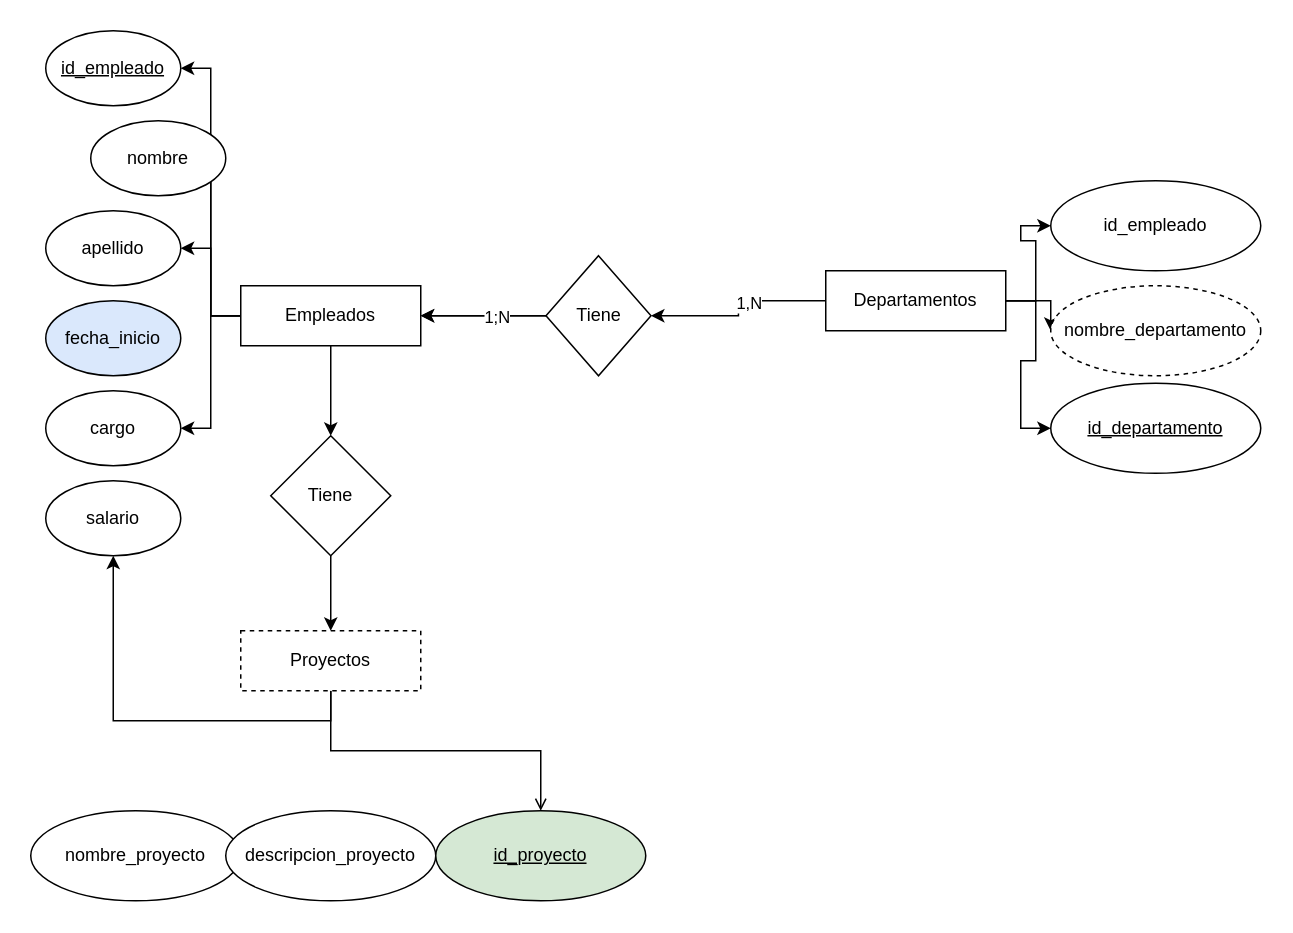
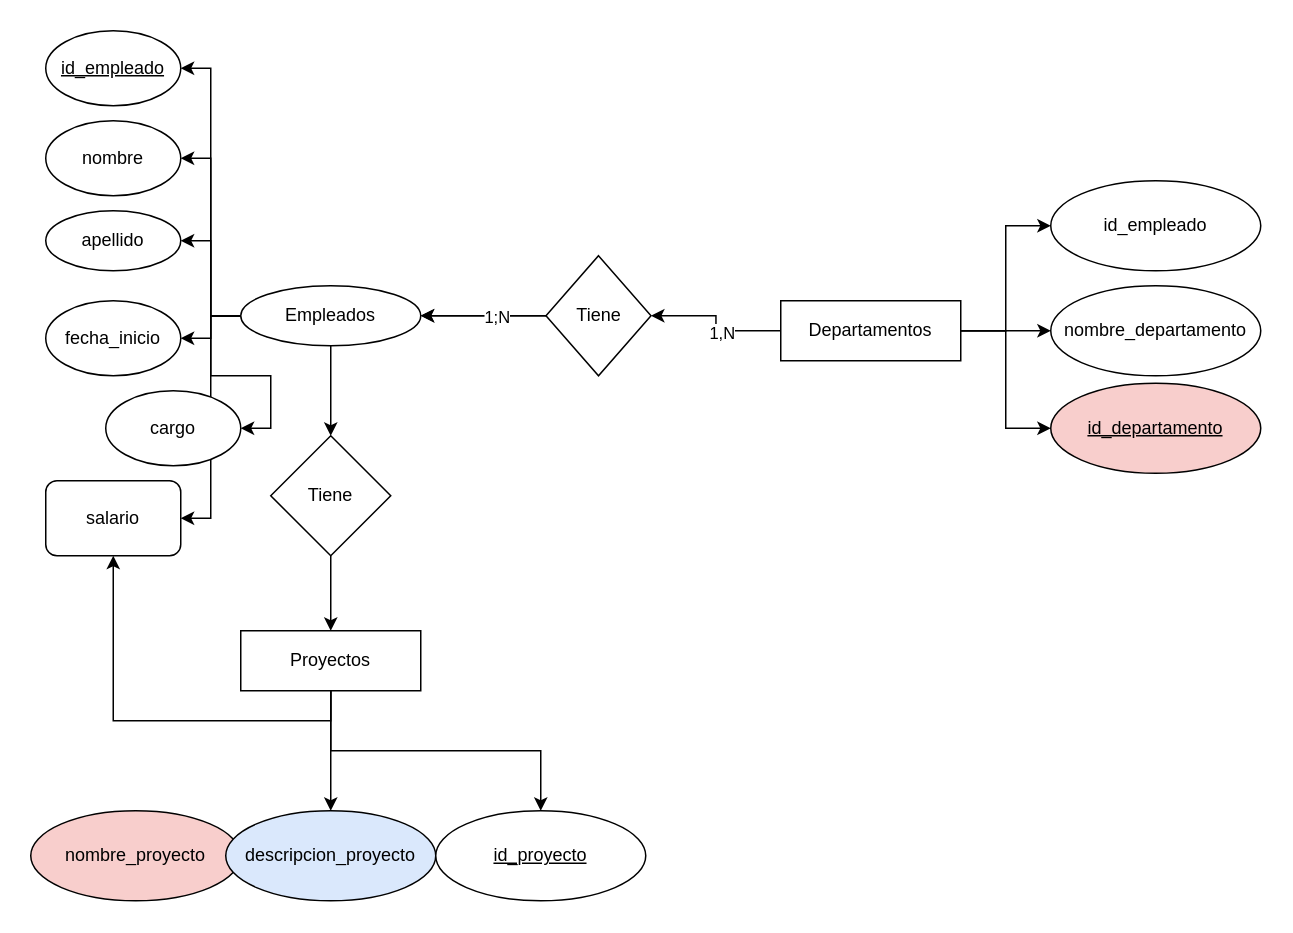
- <mxCell id="20" value="nombre" style="ellipse;whiteSpace=wrap;html=1;" parent="1" vertex="1"><mxGeometry x="60" y="80" width="90" height="50" as="geometry" /></mxCell>
+ <mxCell id="20" value="nombre" style="ellipse;whiteSpace=wrap;html=1;" parent="1" vertex="1"><mxGeometry x="30" y="80" width="90" height="50" as="geometry" /></mxCell>
- <mxCell id="21" value="apellido" style="ellipse;whiteSpace=wrap;html=1;" parent="1" vertex="1"><mxGeometry x="30" width="90" height="50" as="geometry" y="140" /></mxCell>
+ <mxCell id="21" value="apellido" style="ellipse;whiteSpace=wrap;html=1;" parent="1" vertex="1"><mxGeometry x="30" y="140" width="90" height="40" as="geometry" /></mxCell>
- <mxCell id="15" value="Departamentos" style="rounded=0;whiteSpace=wrap;html=1;" parent="1" vertex="1"><mxGeometry x="550" y="180" width="120" height="40" as="geometry" /></mxCell>
+ <mxCell id="15" value="Departamentos" style="rounded=0;whiteSpace=wrap;html=1;" parent="1" vertex="1"><mxGeometry x="520" y="200" width="120" height="40" as="geometry" /></mxCell>
- <mxCell id="9" value="Empleados" style="rounded=0;whiteSpace=wrap;html=1;" parent="1" vertex="1"><mxGeometry x="160" y="190" width="120" height="40" as="geometry" /></mxCell>
+ <mxCell id="9" value="Empleados" style="ellipse;whiteSpace=wrap;html=1;" parent="1" vertex="1"><mxGeometry x="160" y="190" width="120" height="40" as="geometry" /></mxCell>
- <mxCell id="31" value="nombre_departamento" style="ellipse;whiteSpace=wrap;html=1;dashed=1;" vertex="1" parent="1"><mxGeometry x="700" y="190" width="140" height="60" as="geometry" /></mxCell>
+ <mxCell id="31" value="nombre_departamento" style="ellipse;whiteSpace=wrap;html=1;" vertex="1" parent="1"><mxGeometry x="700" y="190" width="140" height="60" as="geometry" /></mxCell>
- <mxCell id="24" value="fecha_inicio" style="ellipse;whiteSpace=wrap;html=1;fillColor=#dae8fc;" parent="1" vertex="1"><mxGeometry x="30" y="200" width="90" height="50" as="geometry" /></mxCell>
+ <mxCell id="24" value="fecha_inicio" style="ellipse;whiteSpace=wrap;html=1;" parent="1" vertex="1"><mxGeometry x="30" y="200" width="90" height="50" as="geometry" /></mxCell>
+ <mxCell id="4" style="edgeStyle=orthogonalEdgeStyle;rounded=0;orthogonalLoop=1;jettySize=auto;html=1;exitX=0;exitY=0.5;exitDx=0;exitDy=0;" parent="1" source="9" target="24" edge="1"><mxGeometry relative="1" as="geometry" /></mxCell>
- <mxCell id="22" value="cargo" style="ellipse;whiteSpace=wrap;html=1;" parent="1" vertex="1"><mxGeometry x="30" y="260" width="90" height="50" as="geometry" /></mxCell>
+ <mxCell id="22" value="cargo" style="ellipse;whiteSpace=wrap;html=1;" parent="1" vertex="1"><mxGeometry x="70" y="260" width="90" height="50" as="geometry" /></mxCell>
- <mxCell id="36" value="&lt;u&gt;id_departamento&lt;/u&gt;" style="ellipse;whiteSpace=wrap;html=1;" vertex="1" parent="1"><mxGeometry x="700" y="255" width="140" height="60" as="geometry" /></mxCell>
+ <mxCell id="36" value="&lt;u&gt;id_departamento&lt;/u&gt;" style="ellipse;whiteSpace=wrap;html=1;fillColor=#f8cecc;" vertex="1" parent="1"><mxGeometry x="700" y="255" width="140" height="60" as="geometry" /></mxCell>
+ <mxCell id="6" style="edgeStyle=orthogonalEdgeStyle;rounded=0;orthogonalLoop=1;jettySize=auto;html=1;exitX=0;exitY=0.5;exitDx=0;exitDy=0;entryX=1;entryY=0.5;entryDx=0;entryDy=0;" parent="1" source="9" target="23" edge="1"><mxGeometry relative="1" as="geometry" /></mxCell>
- <mxCell id="23" value="salario" style="ellipse;whiteSpace=wrap;html=1;" parent="1" vertex="1"><mxGeometry x="30" y="320" width="90" height="50" as="geometry" /></mxCell>
+ <mxCell id="23" value="salario" style="whiteSpace=wrap;html=1;rounded=1;" parent="1" vertex="1"><mxGeometry x="30" y="320" width="90" height="50" as="geometry" /></mxCell>
- <mxCell id="19" value="Proyectos" style="rounded=0;whiteSpace=wrap;html=1;dashed=1;" parent="1" vertex="1"><mxGeometry x="160" y="420" width="120" height="40" as="geometry" /></mxCell>
+ <mxCell id="19" value="Proyectos" style="rounded=0;whiteSpace=wrap;html=1;" parent="1" vertex="1"><mxGeometry x="160" y="420" width="120" height="40" as="geometry" /></mxCell>
+ <mxCell id="17" style="edgeStyle=orthogonalEdgeStyle;rounded=0;orthogonalLoop=1;jettySize=auto;html=1;exitX=0.5;exitY=1;exitDx=0;exitDy=0;entryX=0.5;entryY=0;entryDx=0;entryDy=0;" edge="1" parent="1" source="19" target="34"><mxGeometry relative="1" as="geometry"><mxPoint x="340" y="510" as="targetPoint" /></mxGeometry></mxCell>
- <mxCell id="18" style="edgeStyle=orthogonalEdgeStyle;rounded=0;orthogonalLoop=1;jettySize=auto;html=1;exitX=0.5;exitY=1;exitDx=0;exitDy=0;entryX=0.5;entryY=0;entryDx=0;entryDy=0;endArrow=open;" edge="1" parent="1" source="19" target="37"><mxGeometry relative="1" as="geometry" /></mxCell>
+ <mxCell id="18" style="edgeStyle=orthogonalEdgeStyle;rounded=0;orthogonalLoop=1;jettySize=auto;html=1;exitX=0.5;exitY=1;exitDx=0;exitDy=0;entryX=0.5;entryY=0;entryDx=0;entryDy=0;" edge="1" parent="1" source="19" target="37"><mxGeometry relative="1" as="geometry" /></mxCell>
- <mxCell id="32" value="nombre_proyecto" style="ellipse;whiteSpace=wrap;html=1;" vertex="1" parent="1"><mxGeometry y="540" width="140" height="60" as="geometry" x="20" /></mxCell>
+ <mxCell id="32" value="nombre_proyecto" style="ellipse;whiteSpace=wrap;html=1;fillColor=#f8cecc;" vertex="1" parent="1"><mxGeometry y="540" width="140" height="60" as="geometry" x="20" /></mxCell>
- <mxCell id="34" value="descripcion_proyecto" style="ellipse;whiteSpace=wrap;html=1;" vertex="1" parent="1"><mxGeometry x="150" y="540" width="140" height="60" as="geometry" /></mxCell>
+ <mxCell id="34" value="descripcion_proyecto" style="ellipse;whiteSpace=wrap;html=1;fillColor=#dae8fc;" vertex="1" parent="1"><mxGeometry x="150" y="540" width="140" height="60" as="geometry" /></mxCell>
- <mxCell id="37" value="&lt;u&gt;id_proyecto&lt;/u&gt;" style="ellipse;whiteSpace=wrap;html=1;fillColor=#d5e8d4;" vertex="1" parent="1"><mxGeometry x="290" y="540" width="140" height="60" as="geometry" /></mxCell>
+ <mxCell id="37" value="&lt;u&gt;id_proyecto&lt;/u&gt;" style="ellipse;whiteSpace=wrap;html=1;" vertex="1" parent="1"><mxGeometry x="290" y="540" width="140" height="60" as="geometry" /></mxCell>
